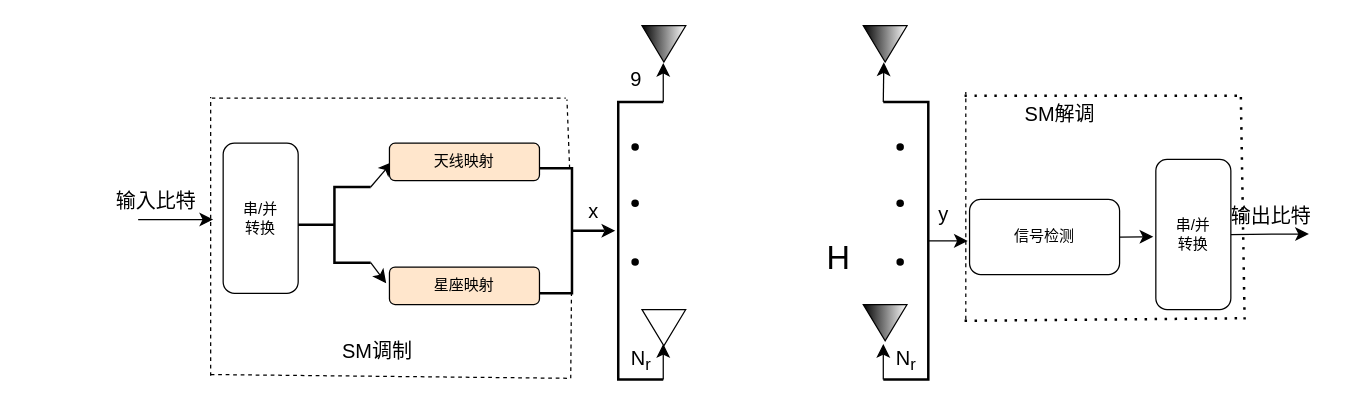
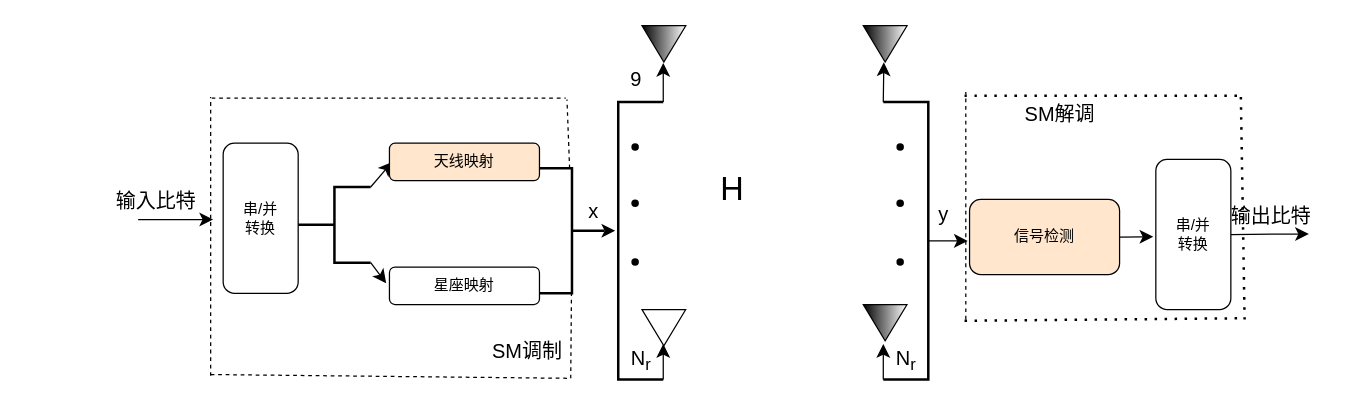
- <mxCell id="44" value="信号检测" style="rounded=1;whiteSpace=wrap;html=1;" vertex="1" parent="1"><mxGeometry x="775" y="159" width="120" height="60" as="geometry" /></mxCell>
+ <mxCell id="44" value="信号检测" style="rounded=1;whiteSpace=wrap;html=1;fillColor=#ffe6cc;" vertex="1" parent="1"><mxGeometry x="775" y="159" width="120" height="60" as="geometry" /></mxCell>
- <mxCell id="39" value="&lt;font style=&quot;font-size: 26px;&quot;&gt;H&lt;/font&gt;" style="text;html=1;align=center;verticalAlign=middle;resizable=0;points=[];autosize=1;strokeColor=none;fillColor=none;fontSize=16;" vertex="1" parent="1"><mxGeometry x="651" y="184" width="37" height="43" as="geometry" /></mxCell>
+ <mxCell id="39" value="&lt;font style=&quot;font-size: 26px;&quot;&gt;H&lt;/font&gt;" style="text;html=1;align=center;verticalAlign=middle;resizable=0;points=[];autosize=1;strokeColor=none;fillColor=none;fontSize=16;" vertex="1" parent="1"><mxGeometry x="566" y="129" width="37" height="43" as="geometry" /></mxCell>
- <mxCell id="9" value="星座映射" style="rounded=1;whiteSpace=wrap;html=1;fillColor=#ffe6cc;" vertex="1" parent="1"><mxGeometry x="311" y="213" width="120" height="30" as="geometry" /></mxCell>
+ <mxCell id="9" value="星座映射" style="rounded=1;whiteSpace=wrap;html=1;" vertex="1" parent="1"><mxGeometry x="311" y="213" width="120" height="30" as="geometry" /></mxCell>
- <mxCell id="14" value="SM调制" style="text;html=1;align=center;verticalAlign=middle;resizable=0;points=[];autosize=1;strokeColor=none;fillColor=none;fontSize=16;" vertex="1" parent="1"><mxGeometry x="263.5" y="264.5" width="74" height="31" as="geometry" /></mxCell>
+ <mxCell id="14" value="SM调制" style="text;html=1;align=center;verticalAlign=middle;resizable=0;points=[];autosize=1;strokeColor=none;fillColor=none;fontSize=16;" vertex="1" parent="1"><mxGeometry x="383.5" y="264.5" width="74" height="31" as="geometry" /></mxCell>
